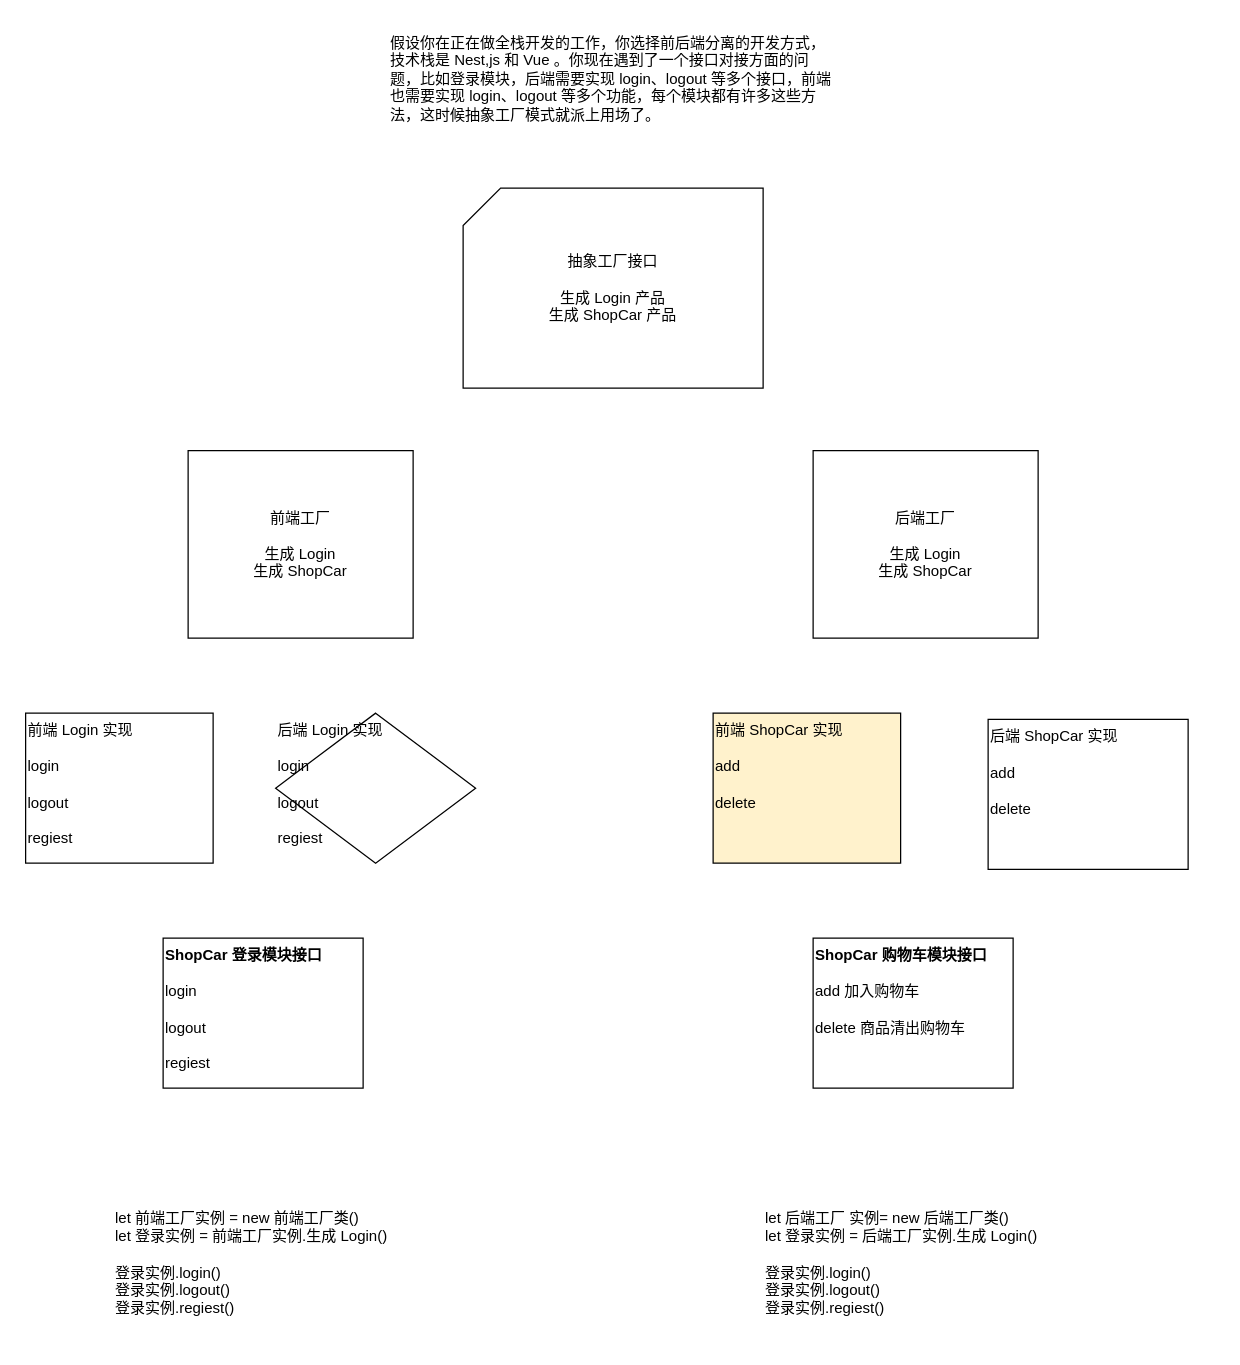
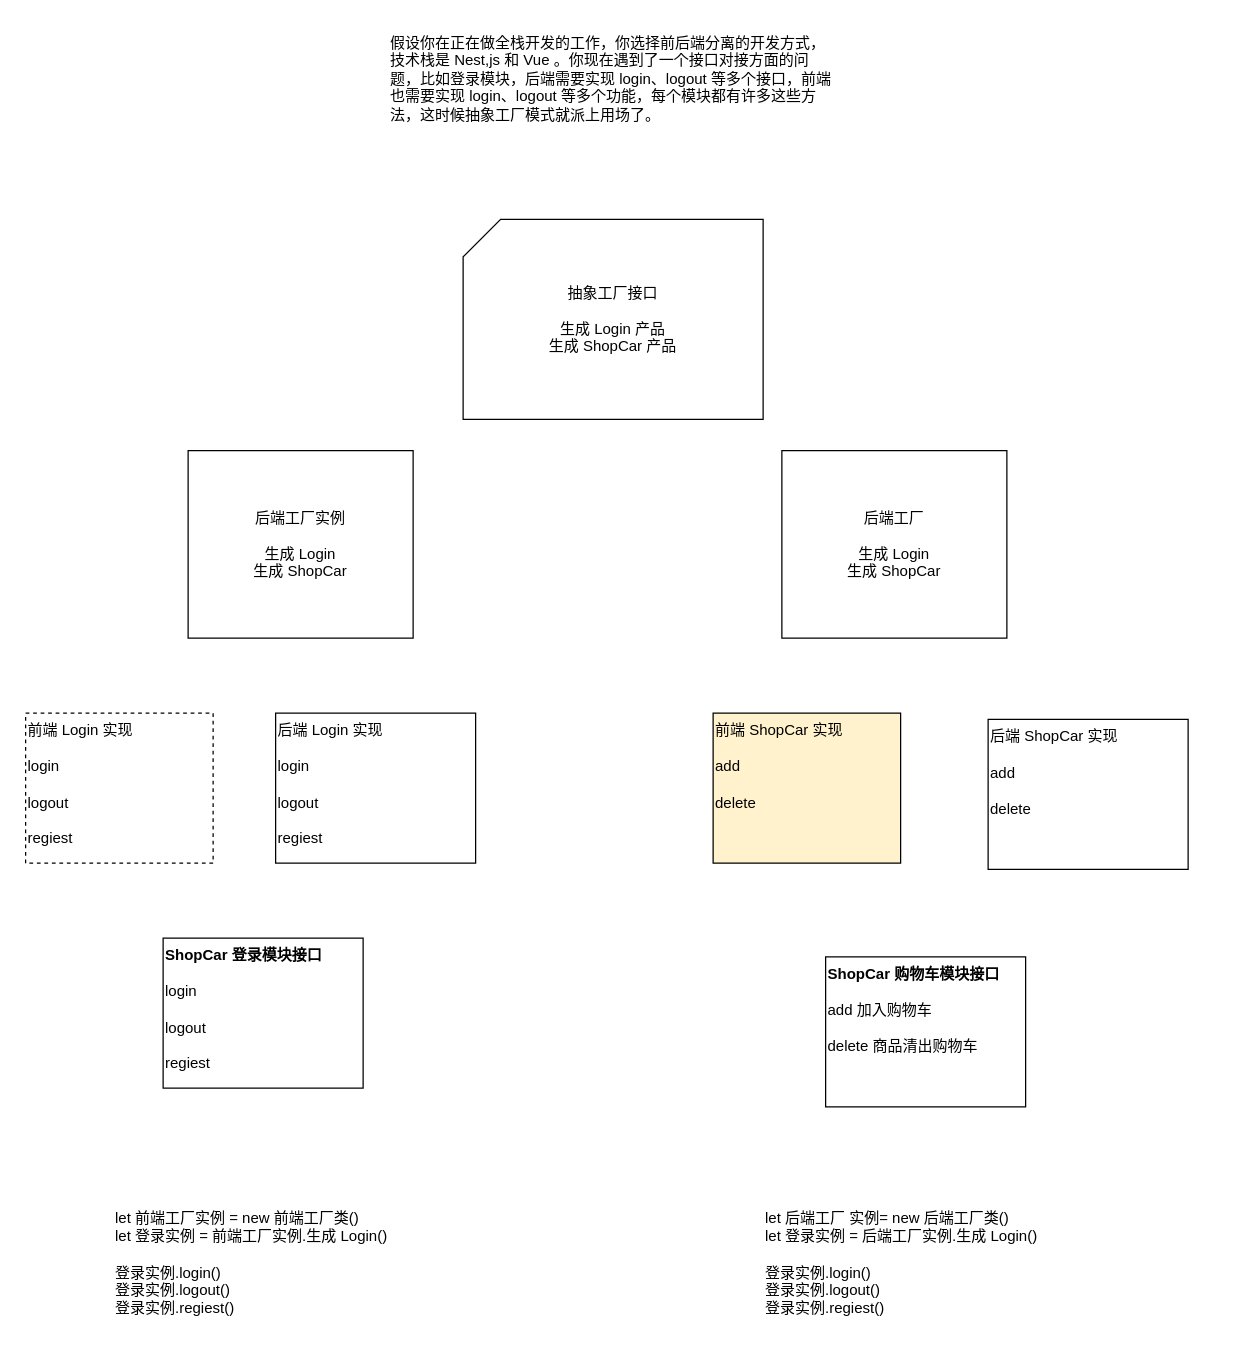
- <mxCell id="11" value="抽象工厂接口&lt;br&gt;&lt;br&gt;生成 Login 产品&lt;br&gt;生成 ShopCar 产品" style="shape=card;whiteSpace=wrap;html=1;" parent="1" vertex="1"><mxGeometry x="370" y="150" width="240" height="160" as="geometry" /></mxCell>
+ <mxCell id="11" value="抽象工厂接口&lt;br&gt;&lt;br&gt;生成 Login 产品&lt;br&gt;生成 ShopCar 产品" style="shape=card;whiteSpace=wrap;html=1;" parent="1" vertex="1"><mxGeometry x="370" y="175" width="240" height="160" as="geometry" /></mxCell>
- <mxCell id="9" value="前端工厂&lt;br&gt;&lt;br&gt;生成 Login&lt;br&gt;生成 ShopCar" style="rounded=0;whiteSpace=wrap;html=1;" parent="1" vertex="1"><mxGeometry x="150" y="360" width="180" height="150" as="geometry" /></mxCell>
+ <mxCell id="9" value="后端工厂实例&lt;br&gt;&lt;br&gt;生成 Login&lt;br&gt;生成 ShopCar" style="rounded=0;whiteSpace=wrap;html=1;" parent="1" vertex="1"><mxGeometry x="150" y="360" width="180" height="150" as="geometry" /></mxCell>
- <mxCell id="10" value="后端工厂&lt;br&gt;&lt;br&gt;生成 Login&lt;br&gt;生成 ShopCar" style="rounded=0;whiteSpace=wrap;html=1;" parent="1" vertex="1"><mxGeometry x="650" y="360" width="180" height="150" as="geometry" /></mxCell>
+ <mxCell id="10" value="后端工厂&lt;br&gt;&lt;br&gt;生成 Login&lt;br&gt;生成 ShopCar" style="rounded=0;whiteSpace=wrap;html=1;" parent="1" vertex="1"><mxGeometry x="625" y="360" width="180" height="150" as="geometry" /></mxCell>
- <mxCell id="5" value="前端 Login 实现&lt;br&gt;&lt;br&gt;login&lt;br&gt;&lt;br&gt;logout&lt;br&gt;&lt;br&gt;regiest" style="rounded=0;whiteSpace=wrap;html=1;align=left;verticalAlign=top;" parent="1" vertex="1"><mxGeometry x="20" y="570" width="150" height="120" as="geometry" /></mxCell>
+ <mxCell id="5" value="前端 Login 实现&lt;br&gt;&lt;br&gt;login&lt;br&gt;&lt;br&gt;logout&lt;br&gt;&lt;br&gt;regiest" style="rounded=0;whiteSpace=wrap;html=1;align=left;verticalAlign=top;dashed=1;" parent="1" vertex="1"><mxGeometry x="20" y="570" width="150" height="120" as="geometry" /></mxCell>
- <mxCell id="6" value="后端 Login 实现&lt;br&gt;&lt;br&gt;login&lt;br&gt;&lt;br&gt;logout&lt;br&gt;&lt;br&gt;regiest" style="rhombus;whiteSpace=wrap;html=1;align=left;verticalAlign=top;" parent="1" vertex="1"><mxGeometry x="220" y="570" width="160" height="120" as="geometry" /></mxCell>
+ <mxCell id="6" value="后端 Login 实现&lt;br&gt;&lt;br&gt;login&lt;br&gt;&lt;br&gt;logout&lt;br&gt;&lt;br&gt;regiest" style="rounded=0;whiteSpace=wrap;html=1;align=left;verticalAlign=top;" parent="1" vertex="1"><mxGeometry x="220" y="570" width="160" height="120" as="geometry" /></mxCell>
- <mxCell id="4" value="&lt;b&gt;ShopCar 购物车模块接口&lt;/b&gt;&lt;br&gt;&lt;br&gt;add 加入购物车&lt;br&gt;&lt;br&gt;delete 商品清出购物车" style="rounded=0;whiteSpace=wrap;html=1;align=left;verticalAlign=top;" parent="1" vertex="1"><mxGeometry x="650" y="750" width="160" height="120" as="geometry" /></mxCell>
+ <mxCell id="4" value="&lt;b&gt;ShopCar 购物车模块接口&lt;/b&gt;&lt;br&gt;&lt;br&gt;add 加入购物车&lt;br&gt;&lt;br&gt;delete 商品清出购物车" style="rounded=0;whiteSpace=wrap;html=1;align=left;verticalAlign=top;" parent="1" vertex="1"><mxGeometry x="660" y="765" width="160" height="120" as="geometry" /></mxCell>
